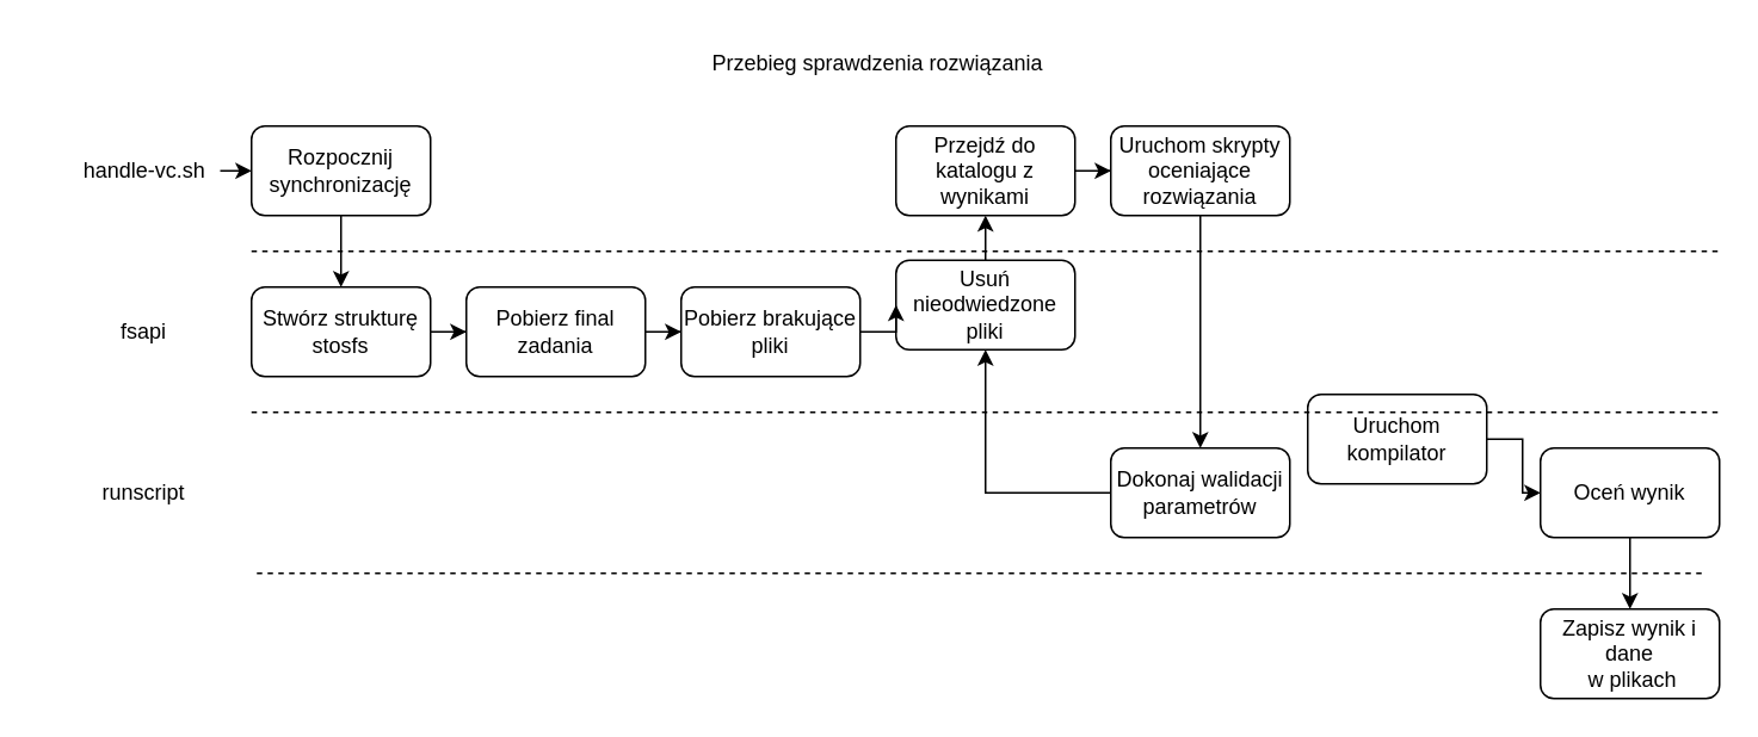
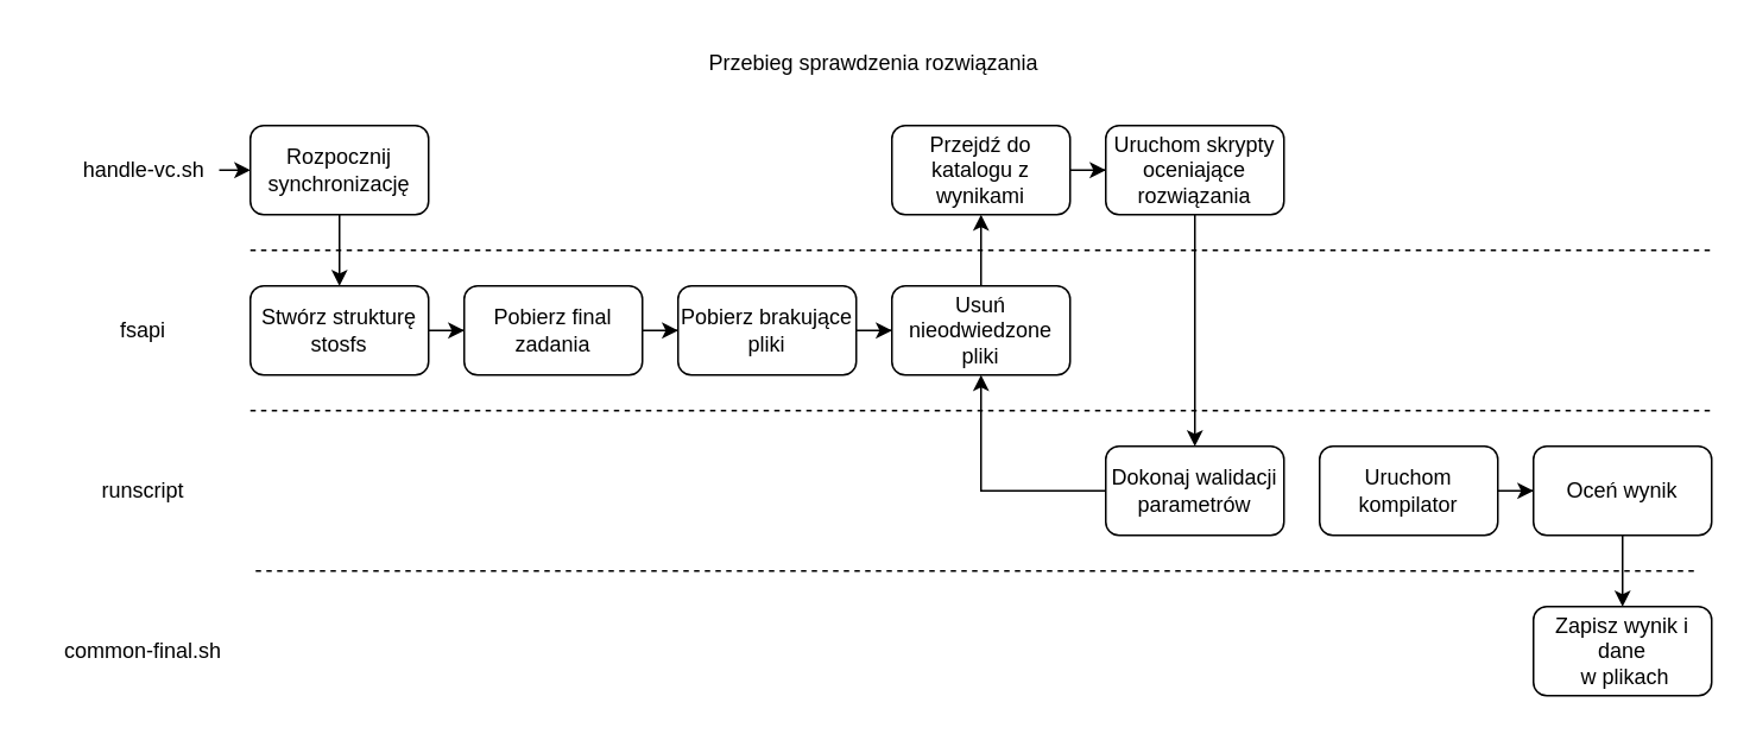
- <mxCell id="13" value="Usuń nieodwiedzone pliki" style="rounded=1;whiteSpace=wrap;html=1;" parent="1" vertex="1"><mxGeometry x="500" y="145" width="100" height="50" as="geometry" /></mxCell>
+ <mxCell id="13" value="Usuń nieodwiedzone pliki" style="rounded=1;whiteSpace=wrap;html=1;" parent="1" vertex="1"><mxGeometry x="500" y="160" width="100" height="50" as="geometry" /></mxCell>
- <mxCell id="23" value="Uruchom kompilator" style="rounded=1;whiteSpace=wrap;html=1;" parent="1" vertex="1"><mxGeometry x="730" y="220" width="100" height="50" as="geometry" /></mxCell>
+ <mxCell id="23" value="Uruchom kompilator" style="rounded=1;whiteSpace=wrap;html=1;" parent="1" vertex="1"><mxGeometry x="740" y="250" width="100" height="50" as="geometry" /></mxCell>
+ <mxCell id="27" value="common-final.sh" style="text;html=1;align=center;verticalAlign=middle;whiteSpace=wrap;rounded=0;" parent="1" vertex="1"><mxGeometry x="30" y="350" width="100" height="30" as="geometry" /></mxCell>
